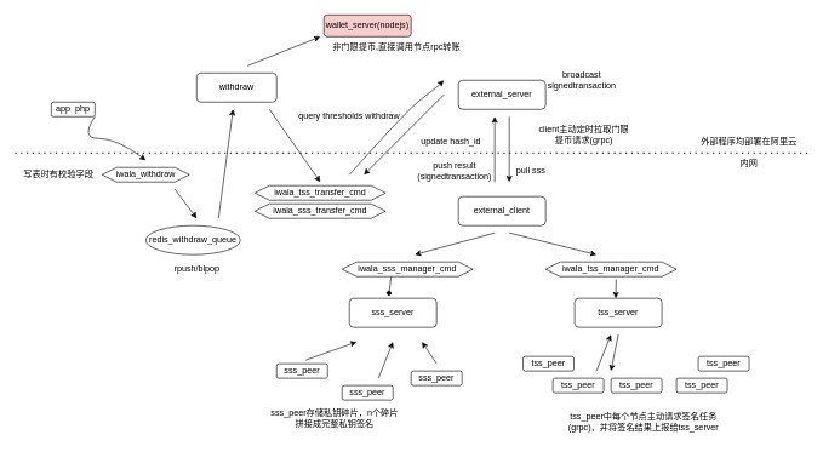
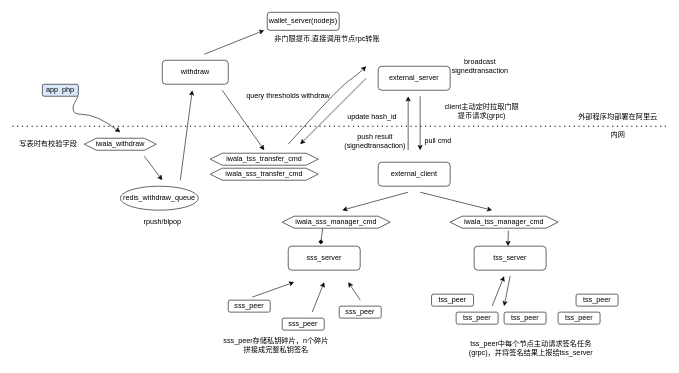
- <mxCell id="43" value="wallet_server(nodejs)" style="rounded=1;whiteSpace=wrap;html=1;fillColor=#f8cecc;" vertex="1" parent="1"><mxGeometry x="445" y="20" width="120" height="30" as="geometry" /></mxCell>
+ <mxCell id="43" value="wallet_server(nodejs)" style="rounded=1;whiteSpace=wrap;html=1;" vertex="1" parent="1"><mxGeometry x="445" y="20" width="120" height="30" as="geometry" /></mxCell>
- <mxCell id="13" value="app&amp;nbsp; php" style="rounded=1;whiteSpace=wrap;html=1;" vertex="1" parent="1"><mxGeometry x="70" y="140" width="60" height="20" as="geometry" /></mxCell>
+ <mxCell id="13" value="app&amp;nbsp; php" style="rounded=1;whiteSpace=wrap;html=1;fillColor=#dae8fc;" vertex="1" parent="1"><mxGeometry x="70" y="140" width="60" height="20" as="geometry" /></mxCell>
- <mxCell id="7" value="pull sss" style="text;html=1;strokeColor=none;fillColor=none;align=center;verticalAlign=middle;whiteSpace=wrap;rounded=0;" vertex="1" parent="1"><mxGeometry x="700" y="220" width="60" height="30" as="geometry" /></mxCell>
+ <mxCell id="7" value="pull cmd" style="text;html=1;strokeColor=none;fillColor=none;align=center;verticalAlign=middle;whiteSpace=wrap;rounded=0;" vertex="1" parent="1"><mxGeometry x="700" y="220" width="60" height="30" as="geometry" /></mxCell>
